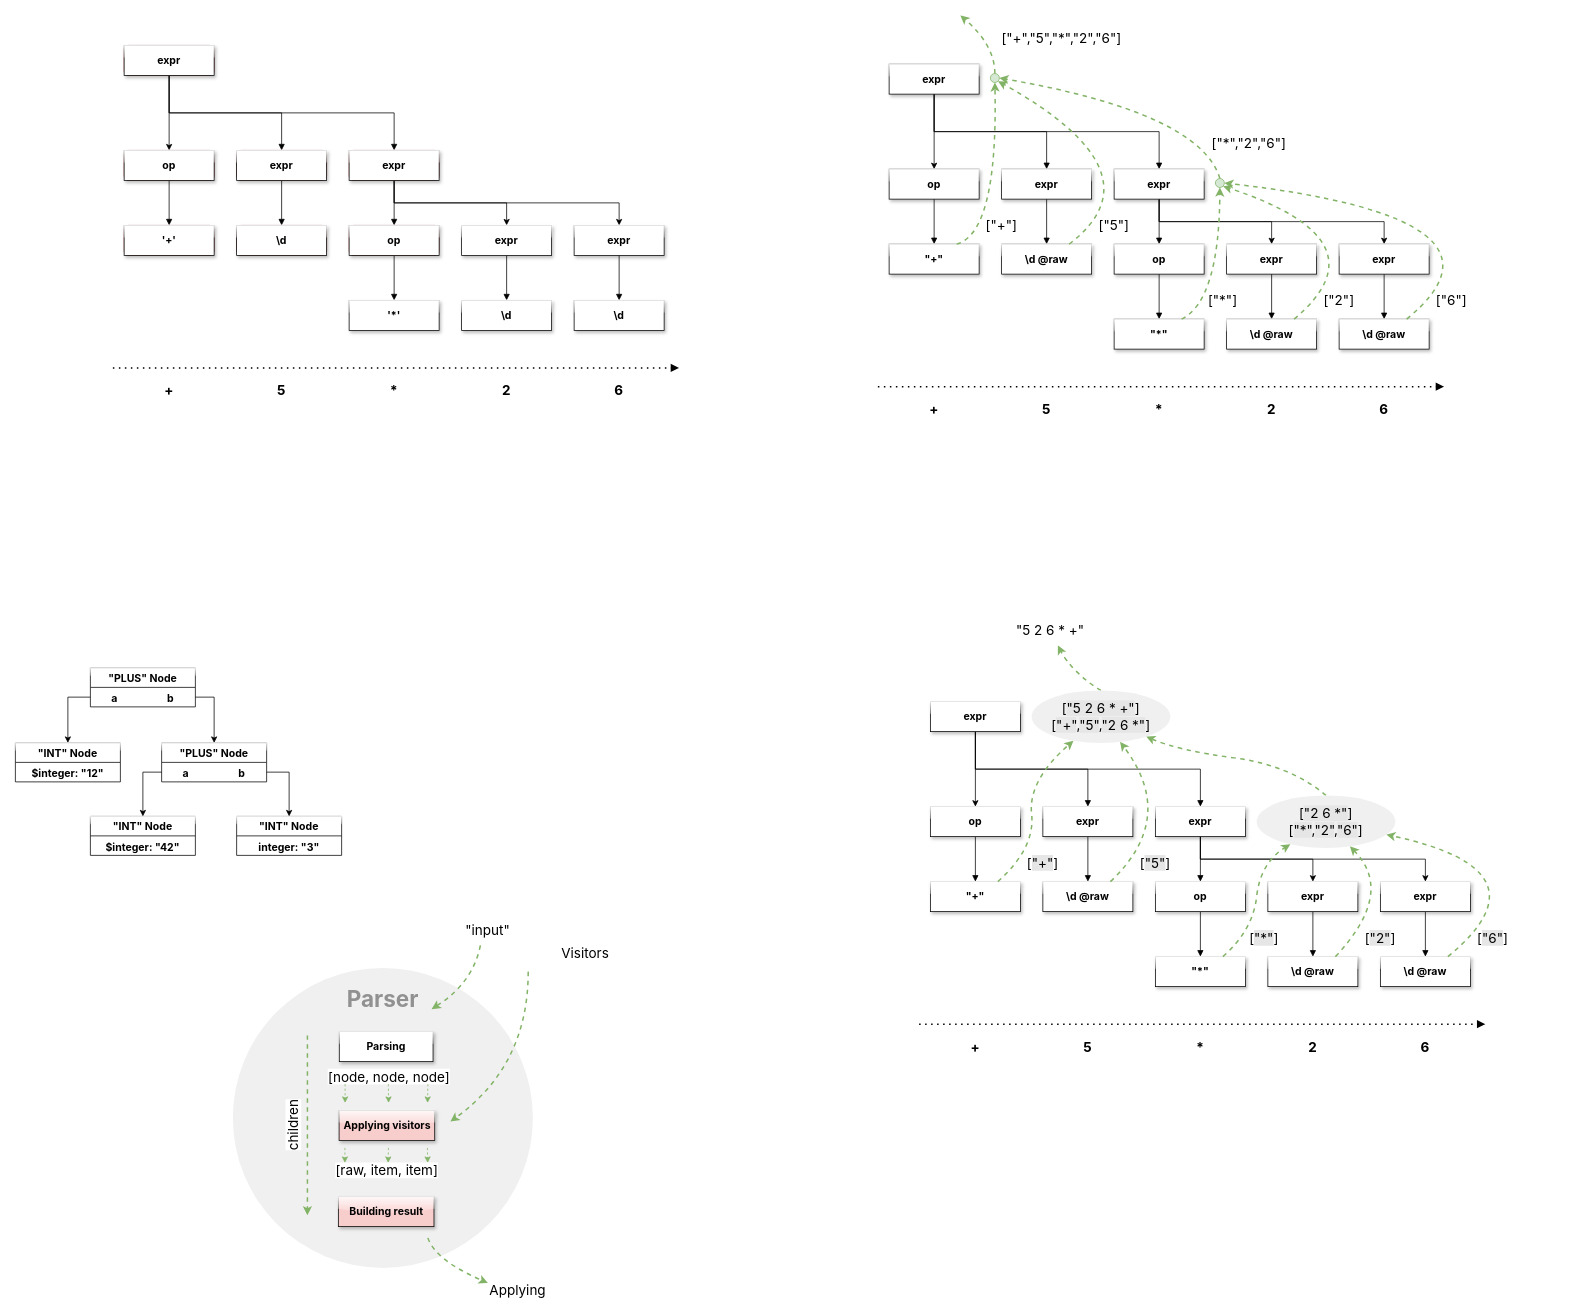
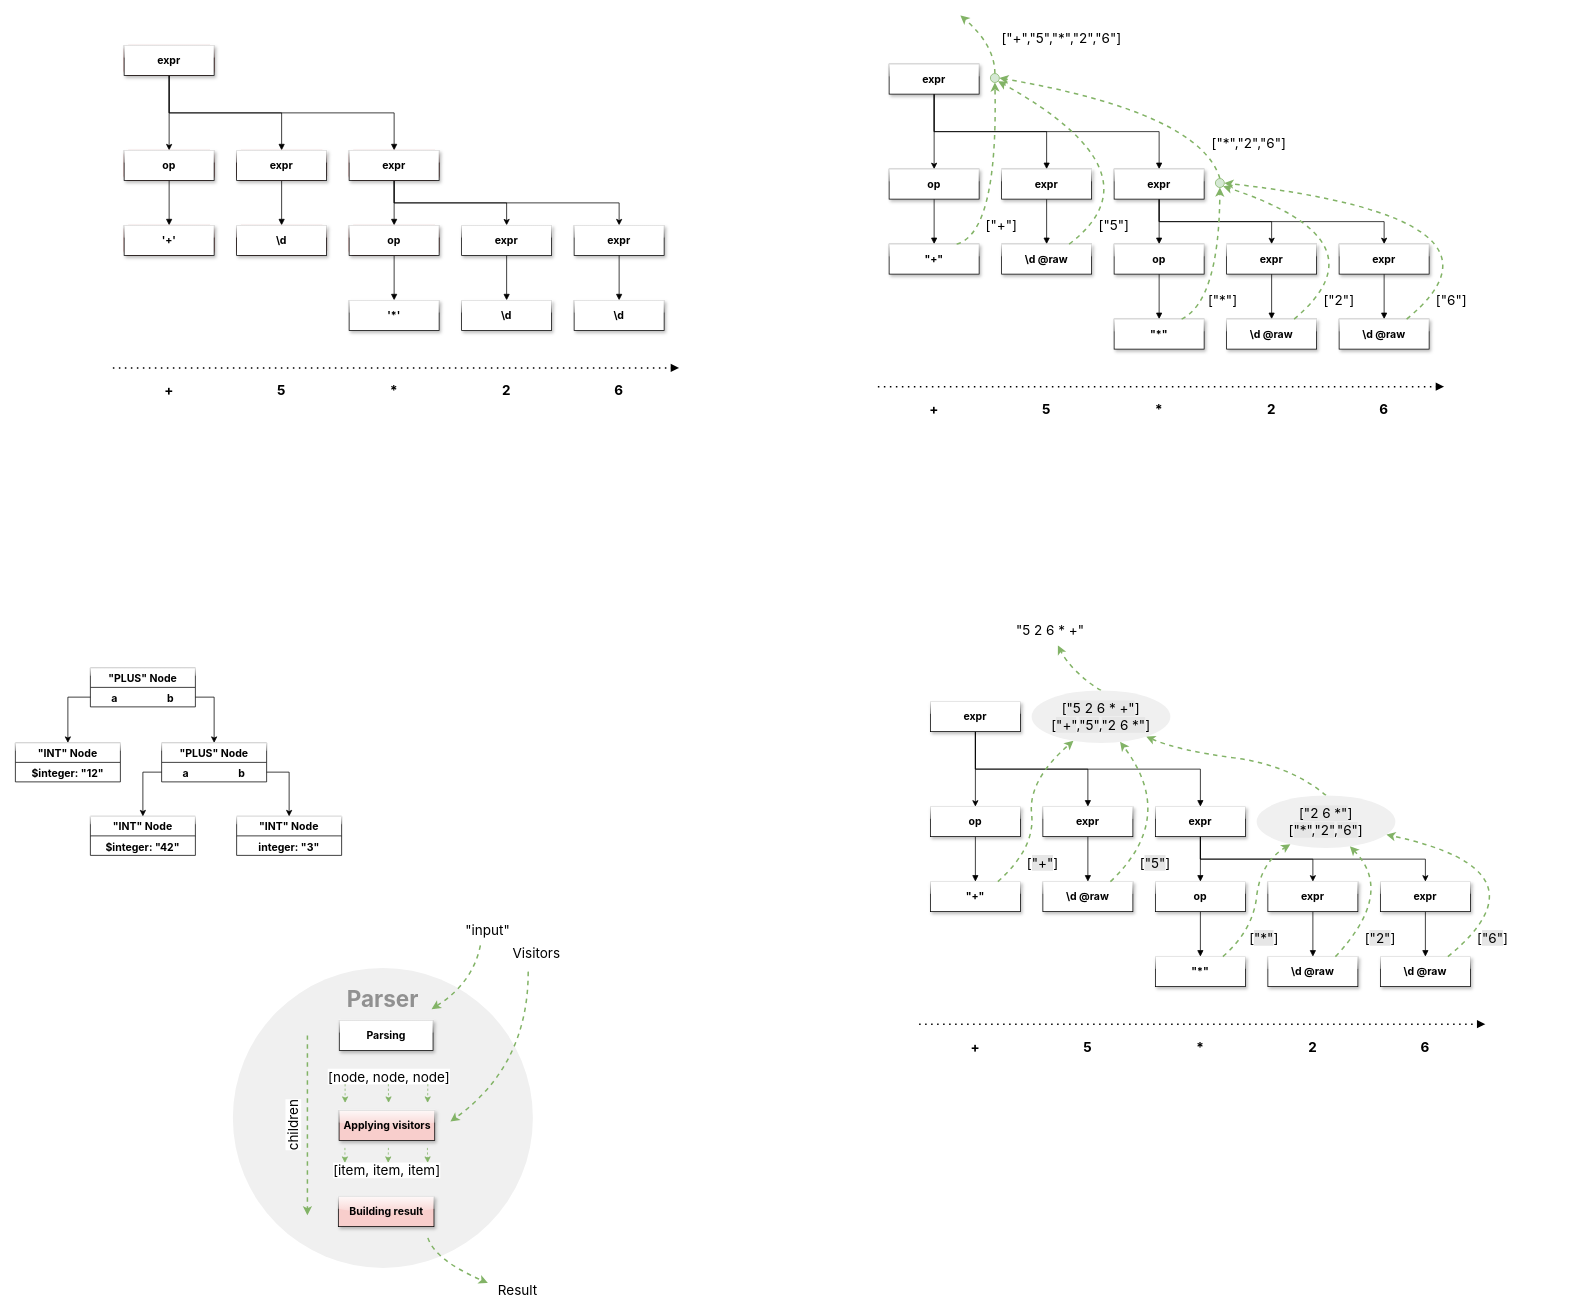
- <mxCell id="154" value="&lt;span style=&quot;font-size: 18px; background-color: rgb(255, 255, 255);&quot;&gt;Visitors&lt;/span&gt;" style="text;html=1;strokeColor=none;fillColor=none;align=center;verticalAlign=middle;whiteSpace=wrap;rounded=0;sketch=0;fontFamily=Inter;fontSource=https%3A%2F%2Ffonts.googleapis.com%2Fcss%3Ffamily%3DInter;" parent="1" vertex="1"><mxGeometry x="720" y="1260" width="120" height="20" as="geometry" /></mxCell>
+ <mxCell id="154" value="&lt;span style=&quot;font-size: 18px; background-color: rgb(255, 255, 255);&quot;&gt;Visitors&lt;/span&gt;" style="text;html=1;strokeColor=none;fillColor=none;align=center;verticalAlign=middle;whiteSpace=wrap;rounded=0;sketch=0;fontFamily=Inter;fontSource=https%3A%2F%2Ffonts.googleapis.com%2Fcss%3Ffamily%3DInter;" parent="1" vertex="1"><mxGeometry x="655" y="1260" width="120" height="20" as="geometry" /></mxCell>
- <mxCell id="135" value="&lt;span style=&quot;font-size: 14px&quot;&gt;Parsing&lt;/span&gt;" style="rounded=0;whiteSpace=wrap;html=1;fontSize=14;glass=1;strokeWidth=1;shadow=1;fontFamily=Inter;labelBackgroundColor=none;sketch=0;fontStyle=1;strokeColor=default;fontSource=https%3A%2F%2Ffonts.googleapis.com%2Fcss%3Ffamily%3DInter;" parent="1" vertex="1"><mxGeometry x="451.88" y="1375" width="125" height="40" as="geometry" /></mxCell>
+ <mxCell id="135" value="&lt;span style=&quot;font-size: 14px&quot;&gt;Parsing&lt;/span&gt;" style="rounded=0;whiteSpace=wrap;html=1;fontSize=14;glass=1;strokeWidth=1;shadow=1;fontFamily=Inter;labelBackgroundColor=none;sketch=0;fontStyle=1;strokeColor=default;fontSource=https%3A%2F%2Ffonts.googleapis.com%2Fcss%3Ffamily%3DInter;" parent="1" vertex="1"><mxGeometry x="451.88" y="1360" width="125" height="40" as="geometry" /></mxCell>
- <mxCell id="145" value="&lt;font&gt;&lt;span style=&quot;font-size: 18px ; background-color: rgb(255 , 255 , 255)&quot;&gt;[raw, item, item]&lt;/span&gt;&lt;/font&gt;" style="text;html=1;strokeColor=none;fillColor=none;align=center;verticalAlign=middle;whiteSpace=wrap;rounded=0;sketch=0;fontFamily=Inter;fontSource=https%3A%2F%2Ffonts.googleapis.com%2Fcss%3Ffamily%3DInter;" parent="1" vertex="1"><mxGeometry x="427.88" y="1550" width="175" height="20" as="geometry" /></mxCell>
+ <mxCell id="145" value="&lt;font&gt;&lt;span style=&quot;font-size: 18px ; background-color: rgb(255 , 255 , 255)&quot;&gt;[item, item, item]&lt;/span&gt;&lt;/font&gt;" style="text;html=1;strokeColor=none;fillColor=none;align=center;verticalAlign=middle;whiteSpace=wrap;rounded=0;sketch=0;fontFamily=Inter;fontSource=https%3A%2F%2Ffonts.googleapis.com%2Fcss%3Ffamily%3DInter;" parent="1" vertex="1"><mxGeometry x="427.88" y="1550" width="175" height="20" as="geometry" /></mxCell>
- <mxCell id="143" value="&lt;span style=&quot;font-size: 18px; background-color: rgb(255, 255, 255);&quot;&gt;Applying&lt;/span&gt;" style="text;html=1;strokeColor=none;fillColor=none;align=center;verticalAlign=middle;whiteSpace=wrap;rounded=0;sketch=0;fontFamily=Inter;fontSource=https%3A%2F%2Ffonts.googleapis.com%2Fcss%3Ffamily%3DInter;" parent="1" vertex="1"><mxGeometry x="630" y="1710" width="120" height="20" as="geometry" /></mxCell>
+ <mxCell id="143" value="&lt;span style=&quot;font-size: 18px; background-color: rgb(255, 255, 255);&quot;&gt;Result&lt;/span&gt;" style="text;html=1;strokeColor=none;fillColor=none;align=center;verticalAlign=middle;whiteSpace=wrap;rounded=0;sketch=0;fontFamily=Inter;fontSource=https%3A%2F%2Ffonts.googleapis.com%2Fcss%3Ffamily%3DInter;" parent="1" vertex="1"><mxGeometry x="630" y="1710" width="120" height="20" as="geometry" /></mxCell>
